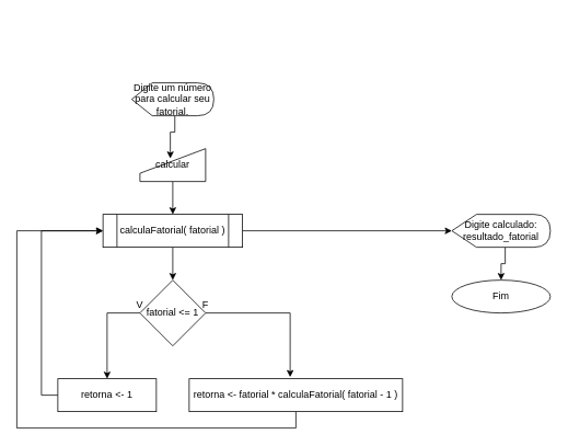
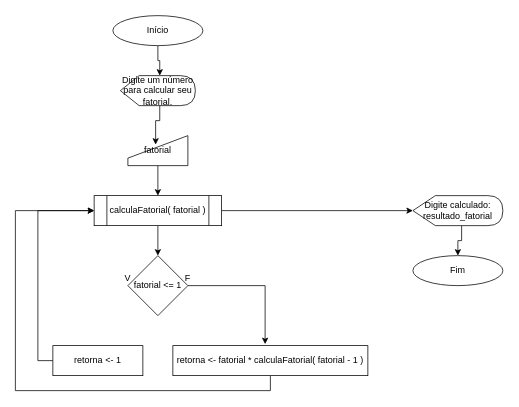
+ <mxCell id="3" value="Início" style="ellipse;whiteSpace=wrap;html=1;" vertex="1" parent="1"><mxGeometry x="150" y="20" width="120" height="40" as="geometry" /></mxCell>
+ <mxCell id="2" style="edgeStyle=orthogonalEdgeStyle;rounded=0;orthogonalLoop=1;jettySize=auto;html=1;exitX=0.5;exitY=1;exitDx=0;exitDy=0;entryX=0;entryY=0;entryDx=52.5;entryDy=0;entryPerimeter=0;" edge="1" parent="1" source="3" target="7"><mxGeometry relative="1" as="geometry" /></mxCell>
- <mxCell id="5" value="calcular" style="shape=manualInput;whiteSpace=wrap;html=1;" vertex="1" parent="1"><mxGeometry x="170" y="180" width="80" height="40" as="geometry" /></mxCell>
+ <mxCell id="5" value="fatorial" style="shape=manualInput;whiteSpace=wrap;html=1;" vertex="1" parent="1"><mxGeometry x="170" y="180" width="80" height="40" as="geometry" /></mxCell>
- <mxCell id="11" style="edgeStyle=orthogonalEdgeStyle;rounded=0;orthogonalLoop=1;jettySize=auto;html=1;exitX=0;exitY=0.5;exitDx=0;exitDy=0;entryX=0.5;entryY=0;entryDx=0;entryDy=0;" edge="1" parent="1" source="13" target="15"><mxGeometry relative="1" as="geometry" /></mxCell>
